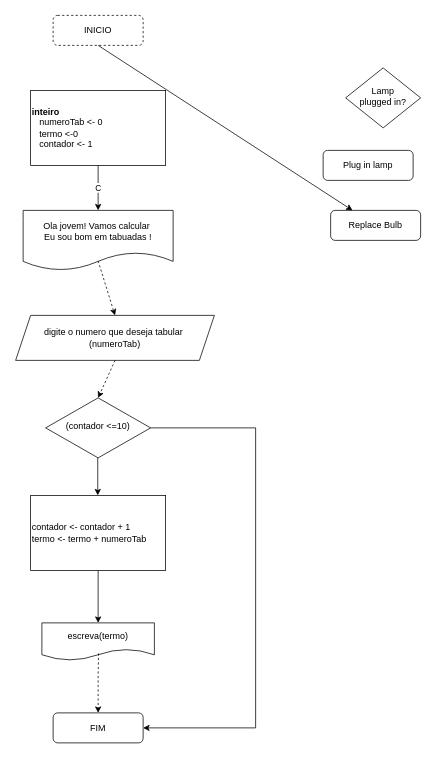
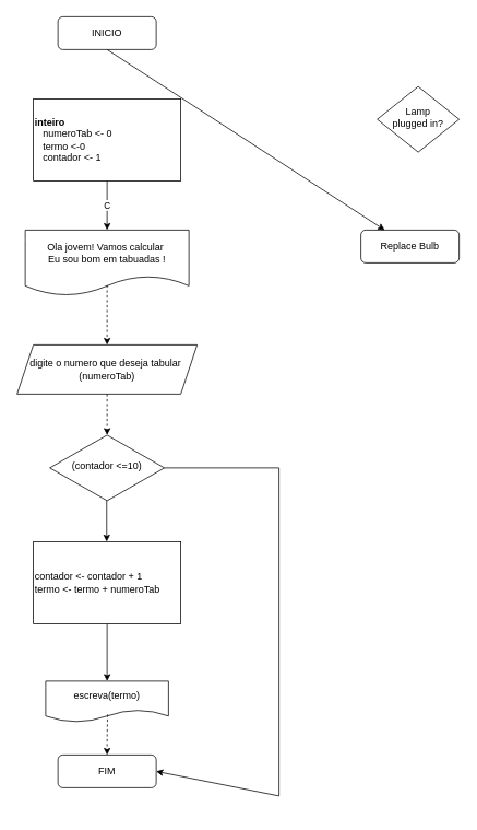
- <mxCell id="2" value="INICIO" style="rounded=1;whiteSpace=wrap;html=1;fontSize=12;glass=0;strokeWidth=1;shadow=0;dashed=1;" parent="1" vertex="1"><mxGeometry x="70" y="20" width="120" height="40" as="geometry" /></mxCell>
+ <mxCell id="2" value="INICIO" style="rounded=1;whiteSpace=wrap;html=1;fontSize=12;glass=0;strokeWidth=1;shadow=0;" parent="1" vertex="1"><mxGeometry x="70" y="20" width="120" height="40" as="geometry" /></mxCell>
- <mxCell id="3" value="Lamp&lt;br&gt;plugged in?" style="rhombus;whiteSpace=wrap;html=1;shadow=0;fontFamily=Helvetica;fontSize=12;align=center;strokeWidth=1;spacing=6;spacingTop=-4;" parent="1" vertex="1"><mxGeometry x="460" y="90" width="100" height="80" as="geometry" /></mxCell>
+ <mxCell id="3" value="Lamp&lt;br&gt;plugged in?" style="rhombus;whiteSpace=wrap;html=1;shadow=0;fontFamily=Helvetica;fontSize=12;align=center;strokeWidth=1;spacing=6;spacingTop=-4;" parent="1" vertex="1"><mxGeometry x="460" y="105" width="100" height="80" as="geometry" /></mxCell>
- <mxCell id="4" value="Plug in lamp" style="rounded=1;whiteSpace=wrap;html=1;fontSize=12;glass=0;strokeWidth=1;shadow=0;" parent="1" vertex="1"><mxGeometry x="430" y="200" width="120" height="40" as="geometry" /></mxCell>
- <mxCell id="10" value="digite o numero que deseja tabular&amp;nbsp;&lt;br&gt;(numeroTab)" style="shape=parallelogram;perimeter=parallelogramPerimeter;whiteSpace=wrap;html=1;fixedSize=1;" vertex="1" parent="1"><mxGeometry x="20" y="420" width="265" height="60" as="geometry" /></mxCell>
+ <mxCell id="10" value="digite o numero que deseja tabular&amp;nbsp;&lt;br&gt;(numeroTab)" style="shape=parallelogram;perimeter=parallelogramPerimeter;whiteSpace=wrap;html=1;fixedSize=1;" vertex="1" parent="1"><mxGeometry x="20" y="420" width="220" height="60" as="geometry" /></mxCell>
- <mxCell id="6" value="FIM" style="rounded=1;whiteSpace=wrap;html=1;fontSize=12;glass=0;strokeWidth=1;shadow=0;" parent="1" vertex="1"><mxGeometry x="70" y="950" width="120" height="40" as="geometry" /></mxCell>
+ <mxCell id="6" value="FIM" style="rounded=1;whiteSpace=wrap;html=1;fontSize=12;glass=0;strokeWidth=1;shadow=0;" parent="1" vertex="1"><mxGeometry x="70" y="920" width="120" height="40" as="geometry" /></mxCell>
